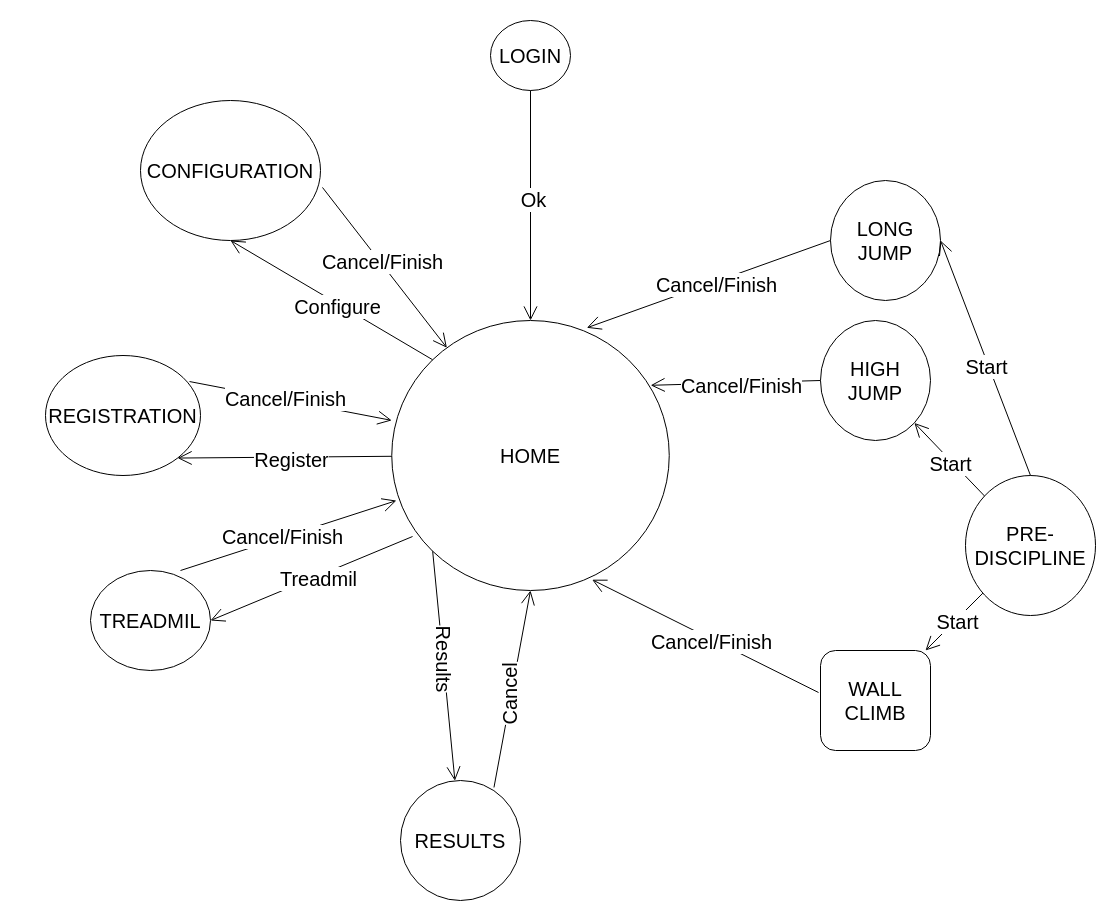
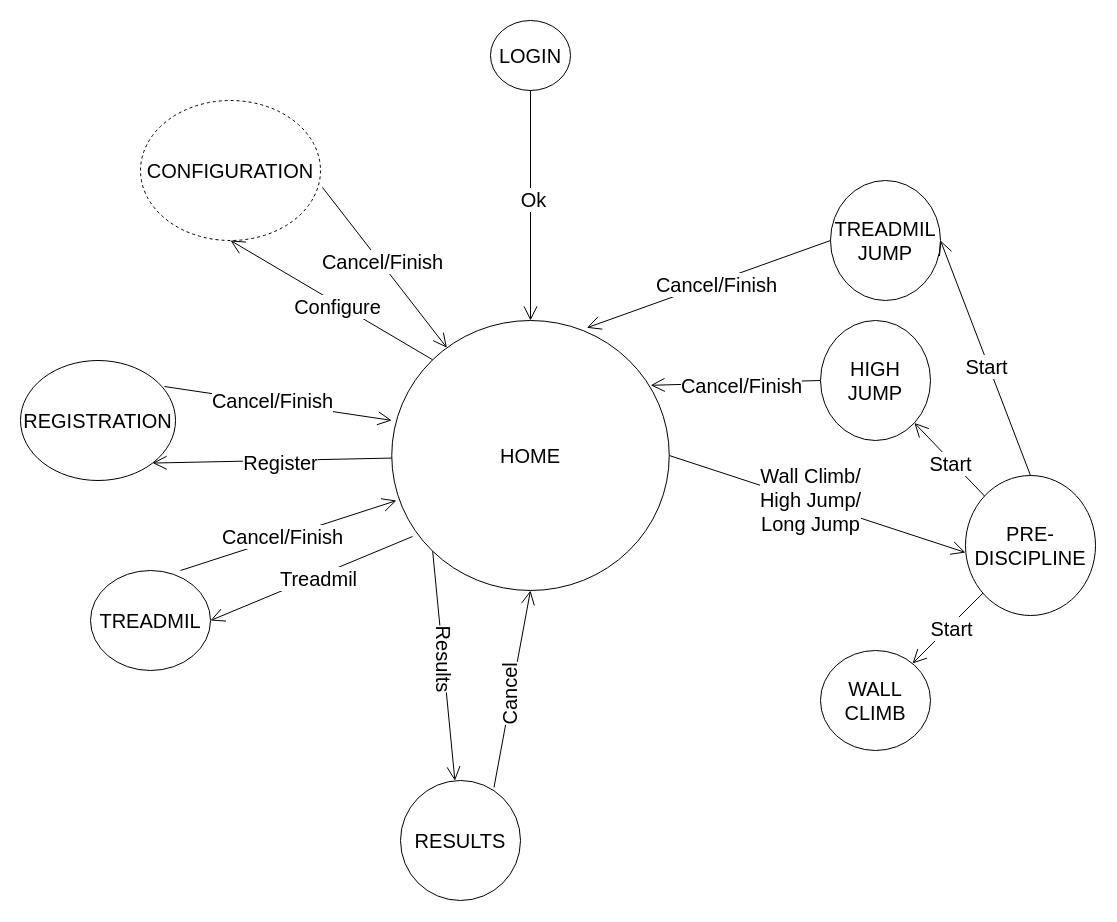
- <mxCell id="25" value="&lt;font style=&quot;font-size: 20px;&quot;&gt;CONFIGURATION&lt;/font&gt;" style="ellipse;whiteSpace=wrap;html=1;" parent="1" vertex="1"><mxGeometry y="100" width="180" height="140" as="geometry" x="140" /></mxCell>
+ <mxCell id="25" value="&lt;font style=&quot;font-size: 20px;&quot;&gt;CONFIGURATION&lt;/font&gt;" style="ellipse;whiteSpace=wrap;html=1;dashed=1;" parent="1" vertex="1"><mxGeometry y="100" width="180" height="140" as="geometry" x="140" /></mxCell>
- <mxCell id="10" value="&lt;font style=&quot;font-size: 20px;&quot;&gt;LONG JUMP&lt;/font&gt;" style="ellipse;whiteSpace=wrap;html=1;" parent="1" vertex="1"><mxGeometry x="830" y="180" width="110" height="120" as="geometry" /></mxCell>
+ <mxCell id="10" value="&lt;font style=&quot;font-size: 20px;&quot;&gt;TREADMIL JUMP&lt;/font&gt;" style="ellipse;whiteSpace=wrap;html=1;" parent="1" vertex="1"><mxGeometry x="830" y="180" width="110" height="120" as="geometry" /></mxCell>
- <mxCell id="4" value="&lt;font style=&quot;font-size: 20px;&quot;&gt;REGISTRATION&lt;/font&gt;" style="ellipse;whiteSpace=wrap;html=1;" parent="1" vertex="1"><mxGeometry x="45" y="355" width="155" height="120" as="geometry" /></mxCell>
+ <mxCell id="4" value="&lt;font style=&quot;font-size: 20px;&quot;&gt;REGISTRATION&lt;/font&gt;" style="ellipse;whiteSpace=wrap;html=1;" parent="1" vertex="1"><mxGeometry x="20" y="360" width="155" height="120" as="geometry" /></mxCell>
+ <mxCell id="13" value="" style="endArrow=open;endFill=1;endSize=12;html=1;rounded=0;exitX=1;exitY=0.5;exitDx=0;exitDy=0;entryX=0;entryY=0.55;entryDx=0;entryDy=0;entryPerimeter=0;" parent="1" source="2" target="6" edge="1"><mxGeometry width="160" relative="1" as="geometry"><mxPoint x="550" y="190" as="sourcePoint" /><mxPoint x="550" y="300" as="targetPoint" /></mxGeometry></mxCell>
+ <mxCell id="14" value="&lt;span style=&quot;font-size: 20px;&quot;&gt;Wall Climb/&lt;br&gt;High Jump/&lt;br&gt;Long Jump&lt;br&gt;&lt;/span&gt;" style="edgeLabel;html=1;align=center;verticalAlign=middle;resizable=0;points=[];" parent="13" vertex="1" connectable="0"><mxGeometry x="-0.06" y="2" relative="1" as="geometry"><mxPoint as="offset" /></mxGeometry></mxCell>
- <mxCell id="32" value="" style="endArrow=open;endFill=1;endSize=12;html=1;rounded=0;exitX=-0.018;exitY=0.42;exitDx=0;exitDy=0;entryX=0.722;entryY=0.96;entryDx=0;entryDy=0;exitPerimeter=0;entryPerimeter=0;" parent="1" source="9" target="2" edge="1"><mxGeometry width="160" relative="1" as="geometry"><mxPoint x="567" y="703" as="sourcePoint" /><mxPoint x="580" y="440" as="targetPoint" /></mxGeometry></mxCell>
- <mxCell id="33" value="&lt;span style=&quot;font-size: 20px;&quot;&gt;Cancel/Finish&lt;br&gt;&lt;/span&gt;" style="edgeLabel;html=1;align=center;verticalAlign=middle;resizable=0;points=[];rotation=0;" parent="32" vertex="1" connectable="0"><mxGeometry x="-0.06" y="2" relative="1" as="geometry"><mxPoint as="offset" /></mxGeometry></mxCell>
- <mxCell id="9" value="&lt;font style=&quot;font-size: 20px;&quot;&gt;WALL CLIMB&lt;/font&gt;" style="whiteSpace=wrap;html=1;rounded=1;" parent="1" vertex="1"><mxGeometry x="820" y="650" width="110" height="100" as="geometry" /></mxCell>
+ <mxCell id="9" value="&lt;font style=&quot;font-size: 20px;&quot;&gt;WALL CLIMB&lt;/font&gt;" style="ellipse;whiteSpace=wrap;html=1;" parent="1" vertex="1"><mxGeometry x="820" y="650" width="110" height="100" as="geometry" /></mxCell>
